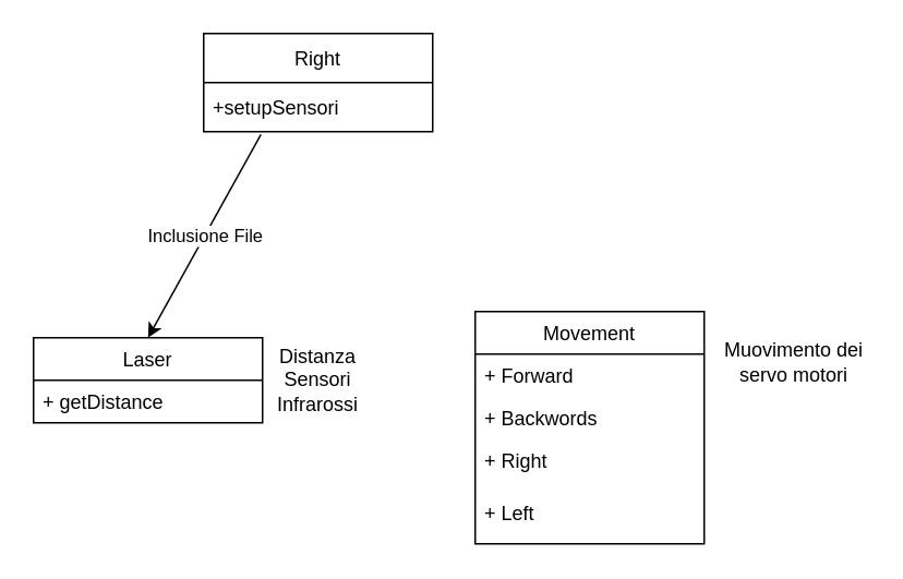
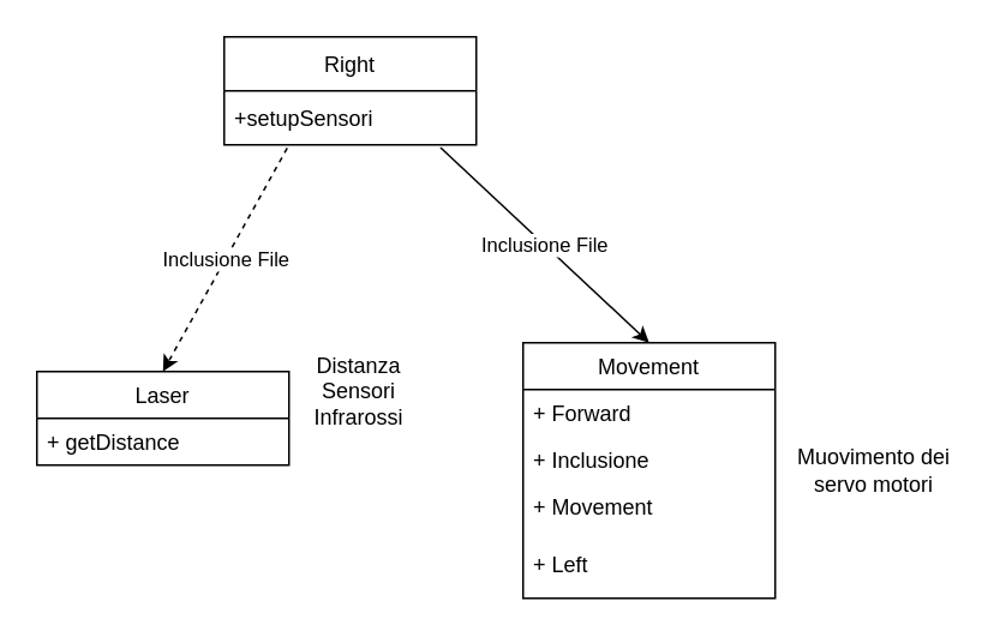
- <mxCell id="15" value="" style="endArrow=classic;html=1;rounded=0;exitX=0.25;exitY=1.06;exitDx=0;exitDy=0;exitPerimeter=0;entryX=0.5;entryY=0;entryDx=0;entryDy=0;" edge="1" parent="1" source="3" target="12"><mxGeometry relative="1" as="geometry"><mxPoint x="200" y="80" as="sourcePoint" /><mxPoint x="190" y="150" as="targetPoint" /></mxGeometry></mxCell>
+ <mxCell id="15" value="" style="endArrow=classic;html=1;rounded=0;exitX=0.25;exitY=1.06;exitDx=0;exitDy=0;exitPerimeter=0;entryX=0.5;entryY=0;entryDx=0;entryDy=0;dashed=1;" edge="1" parent="1" source="3" target="12"><mxGeometry relative="1" as="geometry"><mxPoint x="200" y="80" as="sourcePoint" /><mxPoint x="190" y="150" as="targetPoint" /></mxGeometry></mxCell>
+ <mxCell id="10" value="" style="endArrow=classic;html=1;rounded=0;exitX=0.858;exitY=1.051;exitDx=0;exitDy=0;exitPerimeter=0;entryX=0.5;entryY=0;entryDx=0;entryDy=0;" edge="1" parent="1" source="3" target="4"><mxGeometry relative="1" as="geometry"><mxPoint x="240" y="140" as="sourcePoint" /><mxPoint x="340" y="140" as="targetPoint" /></mxGeometry></mxCell>
+ <mxCell id="11" value="Inclusione File" style="edgeLabel;resizable=0;html=1;align=center;verticalAlign=middle;" connectable="0" vertex="1" parent="10"><mxGeometry relative="1" as="geometry" /></mxCell>
- <mxCell id="9" value="Muovimento dei servo motori" style="text;html=1;strokeColor=none;fillColor=none;align=center;verticalAlign=middle;whiteSpace=wrap;rounded=0;" vertex="1" parent="1"><mxGeometry x="440" y="206" width="90" height="30" as="geometry" /></mxCell>
+ <mxCell id="9" value="Muovimento dei servo motori" style="text;html=1;strokeColor=none;fillColor=none;align=center;verticalAlign=middle;whiteSpace=wrap;rounded=0;" vertex="1" parent="1"><mxGeometry x="440" y="246" width="90" height="30" as="geometry" /></mxCell>
- <mxCell id="14" value="Distanza Sensori Infrarossi" style="text;html=1;strokeColor=none;fillColor=none;align=center;verticalAlign=middle;whiteSpace=wrap;rounded=0;" vertex="1" parent="1"><mxGeometry x="164" y="217" width="60" height="30" as="geometry" /></mxCell>
+ <mxCell id="14" value="Distanza Sensori Infrarossi" style="text;html=1;strokeColor=none;fillColor=none;align=center;verticalAlign=middle;whiteSpace=wrap;rounded=0;" vertex="1" parent="1"><mxGeometry x="169" y="202" width="60" height="30" as="geometry" /></mxCell>
- <mxCell id="6" value="+ Backwords" style="text;strokeColor=none;fillColor=none;align=left;verticalAlign=top;spacingLeft=4;spacingRight=4;overflow=hidden;rotatable=0;points=[[0,0.5],[1,0.5]];portConstraint=eastwest;" vertex="1" parent="4"><mxGeometry y="52" width="140" height="26" as="geometry" /></mxCell>
+ <mxCell id="6" value="+ Inclusione" style="text;strokeColor=none;fillColor=none;align=left;verticalAlign=top;spacingLeft=4;spacingRight=4;overflow=hidden;rotatable=0;points=[[0,0.5],[1,0.5]];portConstraint=eastwest;" vertex="1" parent="4"><mxGeometry y="52" width="140" height="26" as="geometry" /></mxCell>
- <mxCell id="7" value="+ Right" style="text;strokeColor=none;fillColor=none;align=left;verticalAlign=top;spacingLeft=4;spacingRight=4;overflow=hidden;rotatable=0;points=[[0,0.5],[1,0.5]];portConstraint=eastwest;" vertex="1" parent="4"><mxGeometry y="78" width="140" height="32" as="geometry" /></mxCell>
+ <mxCell id="7" value="+ Movement" style="text;strokeColor=none;fillColor=none;align=left;verticalAlign=top;spacingLeft=4;spacingRight=4;overflow=hidden;rotatable=0;points=[[0,0.5],[1,0.5]];portConstraint=eastwest;" vertex="1" parent="4"><mxGeometry y="78" width="140" height="32" as="geometry" /></mxCell>
